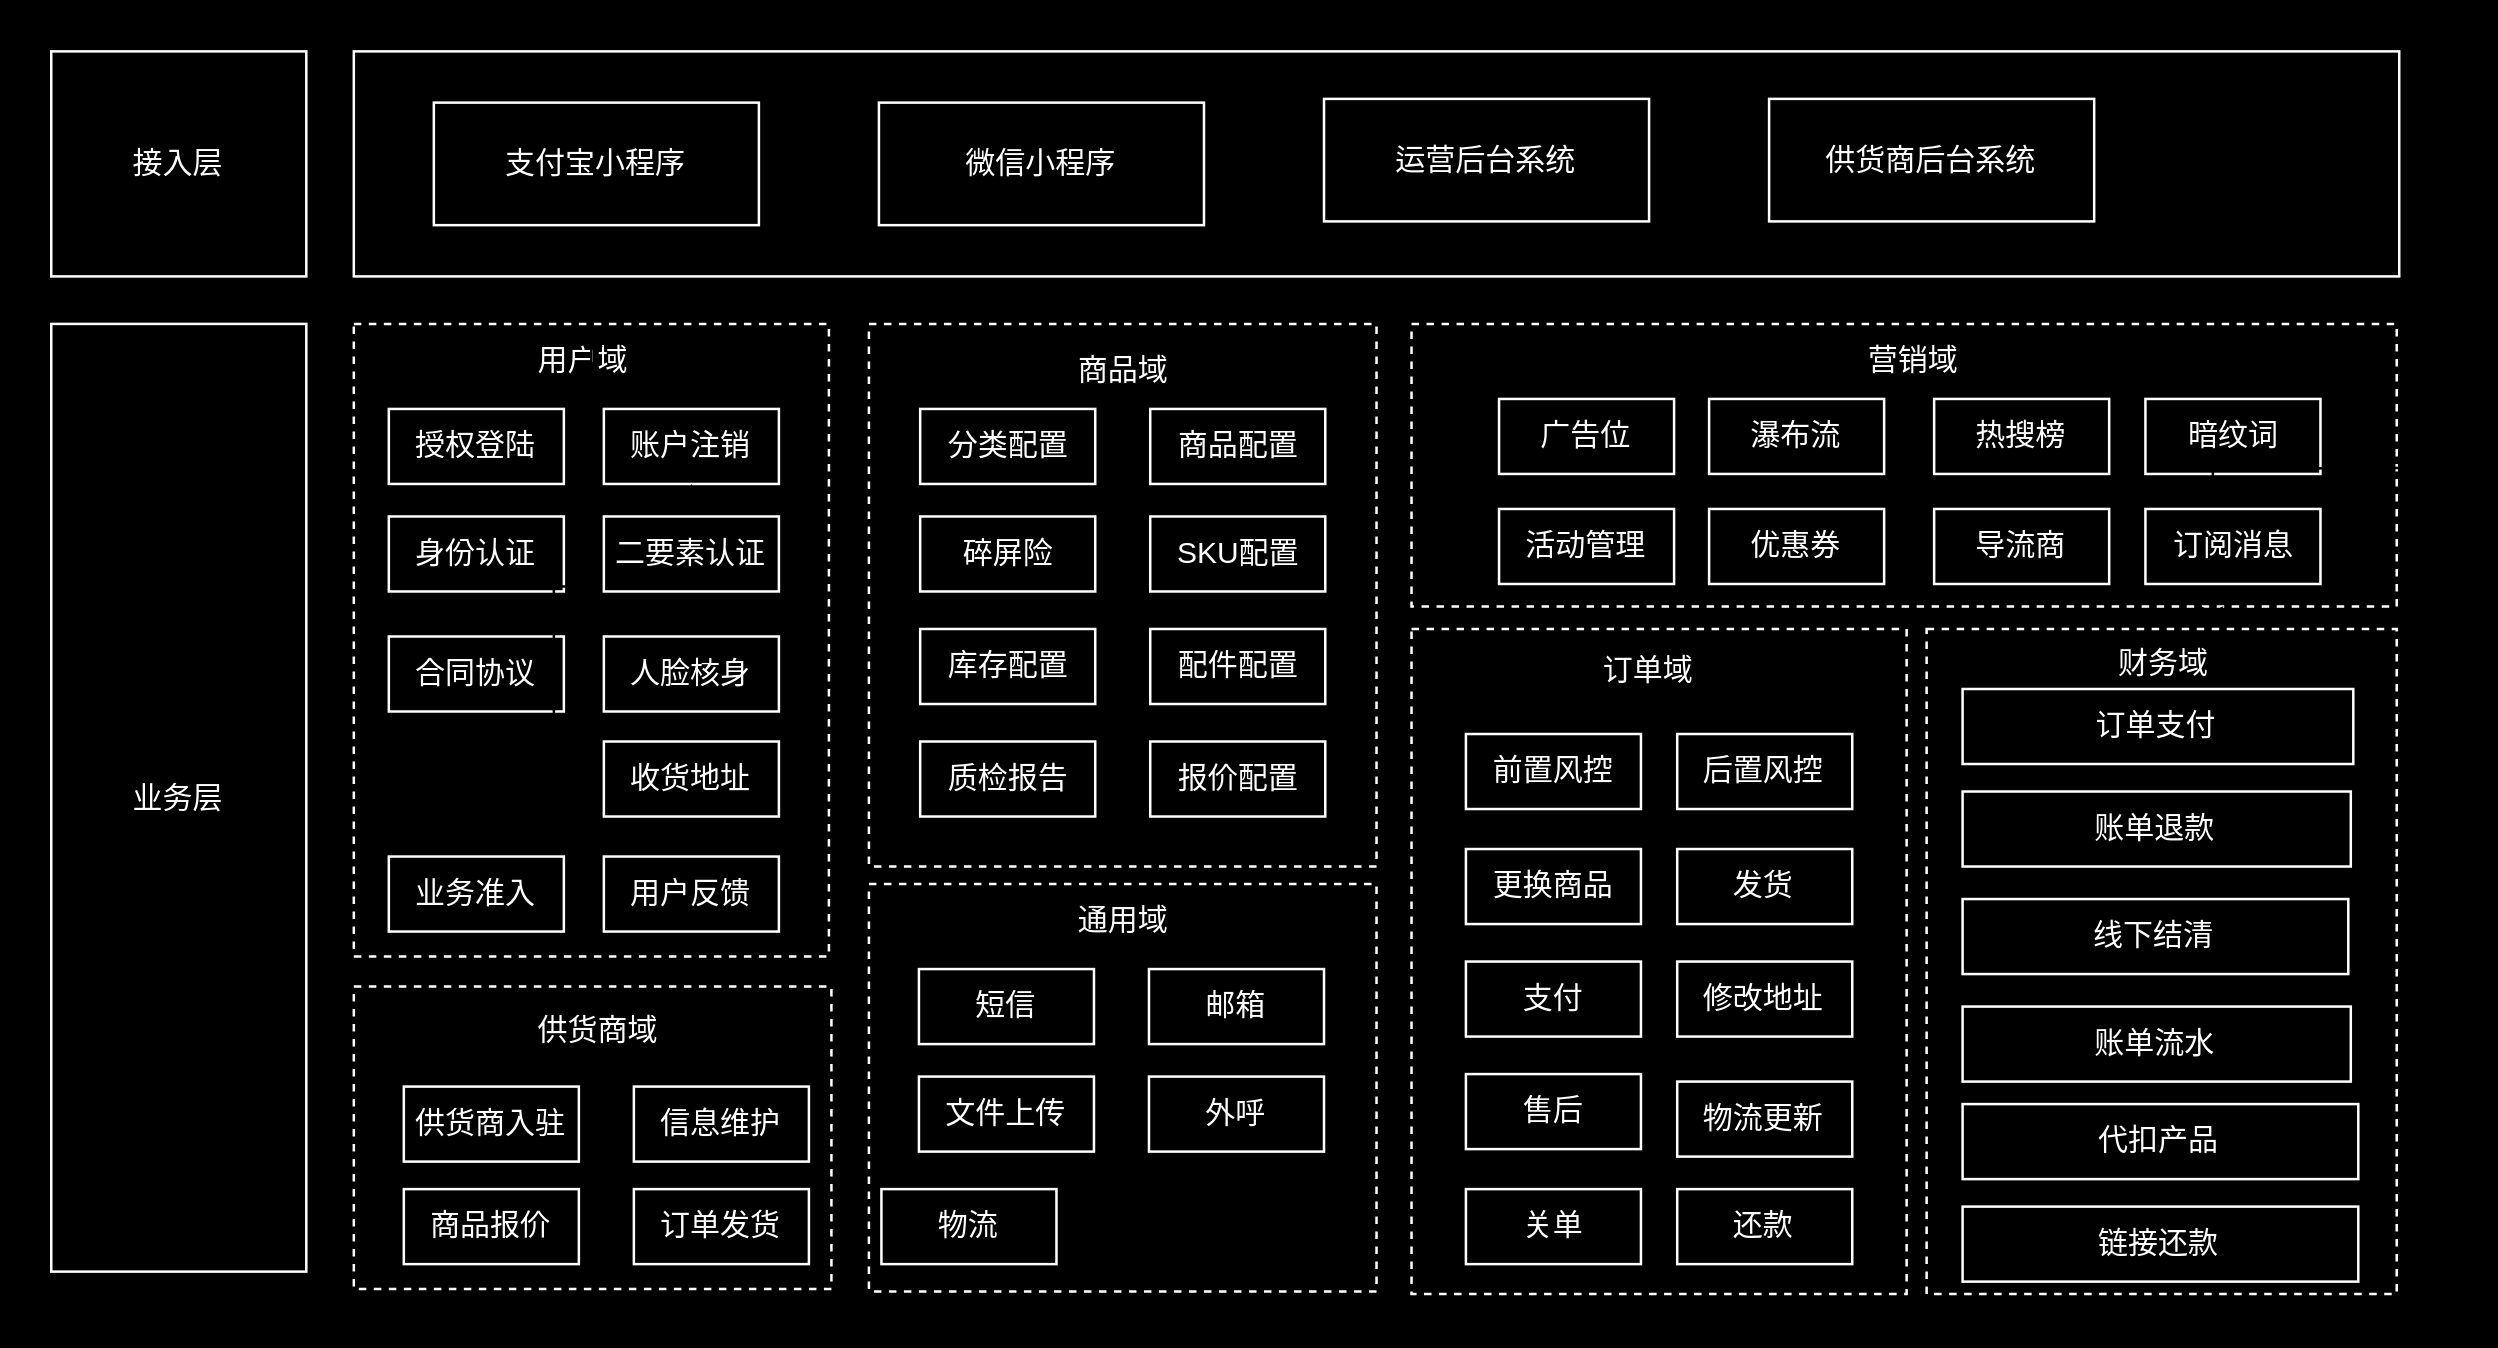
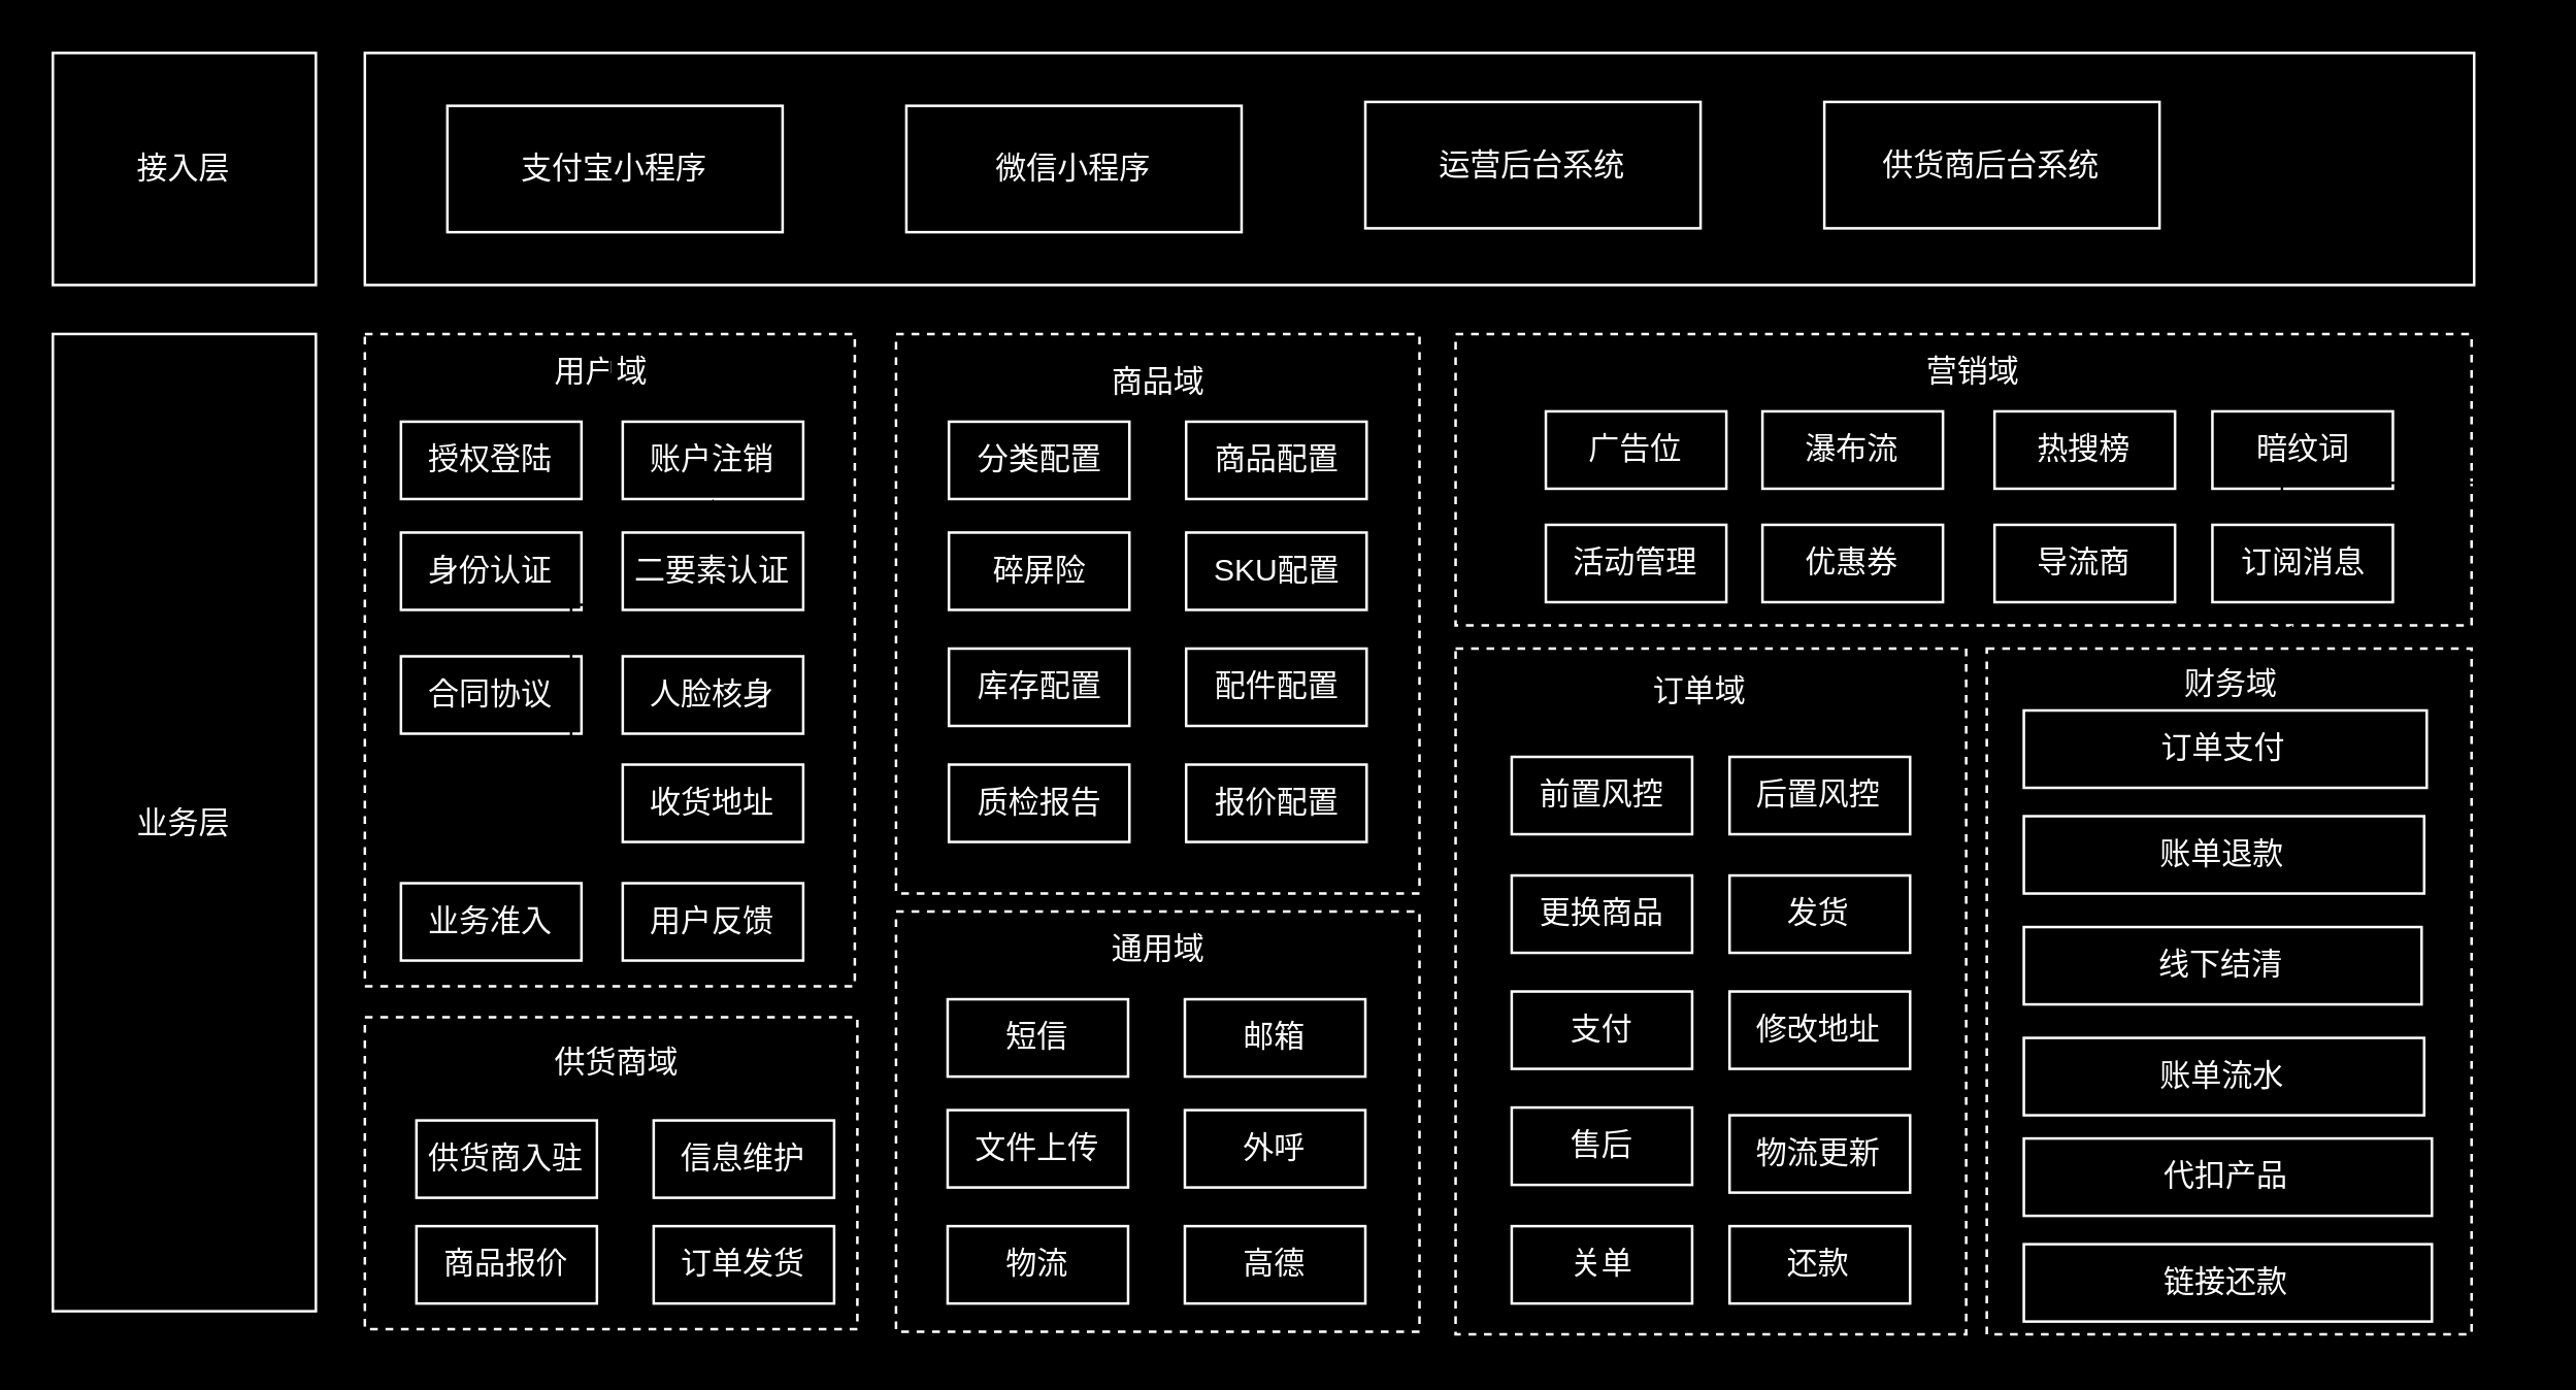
- <mxCell id="70" value="物流" style="rounded=0;whiteSpace=wrap;html=1;labelBackgroundColor=none;fillColor=none;strokeWidth=1;strokeColor=#FFFFFF;fontColor=#ffffff;" vertex="1" parent="1"><mxGeometry x="352" y="475" width="70" height="30" as="geometry" /></mxCell>
+ <mxCell id="70" value="物流" style="rounded=0;whiteSpace=wrap;html=1;labelBackgroundColor=none;fillColor=none;strokeWidth=1;strokeColor=#FFFFFF;fontColor=#ffffff;" vertex="1" parent="1"><mxGeometry x="367" y="475" width="70" height="30" as="geometry" /></mxCell>
+ <mxCell id="71" value="高德" style="rounded=0;whiteSpace=wrap;html=1;labelBackgroundColor=none;fillColor=none;strokeWidth=1;strokeColor=#FFFFFF;fontColor=#ffffff;" vertex="1" parent="1"><mxGeometry x="459" y="475" width="70" height="30" as="geometry" /></mxCell>
